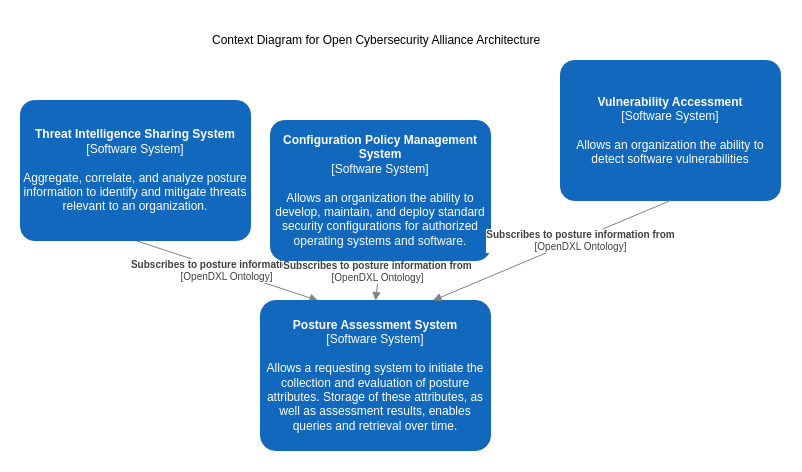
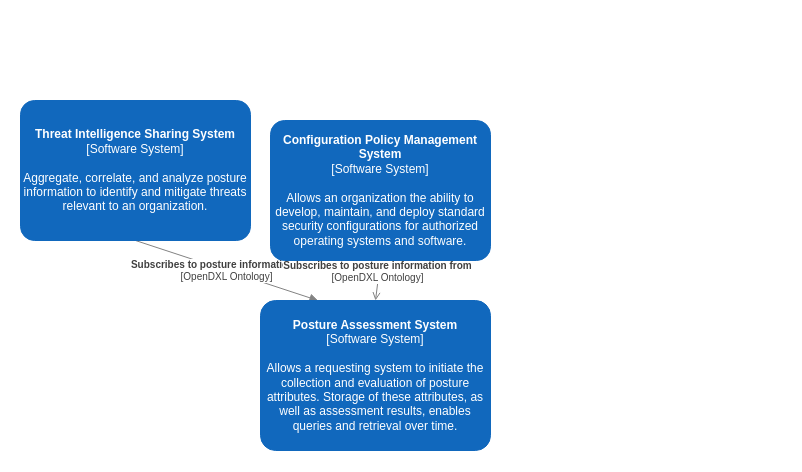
- <mxCell id="4" value="Context &lt;span style=&quot;text-align: center&quot;&gt;Diagram for Open Cybersecurity Alliance Architecture&lt;/span&gt;" style="text;html=1;strokeColor=none;fillColor=none;align=left;verticalAlign=middle;whiteSpace=wrap;rounded=0;" vertex="1" parent="1"><mxGeometry x="210" width="360" height="40" as="geometry" y="20" /></mxCell>
- <mxCell id="8" value="&lt;b&gt;Vulnerability Accessment&lt;/b&gt;&lt;div&gt;[Software System]&lt;/div&gt;&lt;br&gt;&lt;div&gt;Allows an organization the ability to detect  software vulnerabilities&lt;/div&gt;" style="rounded=1;whiteSpace=wrap;html=1;labelBackgroundColor=none;fillColor=#1168BD;fontColor=#ffffff;align=center;arcSize=10;strokeColor=#1168BD;metaEdit=1;metaData={&quot;c4Type&quot;:{&quot;editable&quot;:false}};points=[[0.25,0,0],[0.5,0,0],[0.75,0,0],[1,0.25,0],[1,0.5,0],[1,0.75,0],[0.75,1,0],[0.5,1,0],[0.25,1,0],[0,0.75,0],[0,0.5,0],[0,0.25,0]];" vertex="1" parent="1"><mxGeometry x="560" y="60" width="220" height="140" as="geometry" /></mxCell>
- <mxCell id="9" value="&lt;span style=&quot;font-size: 10px&quot;&gt;&lt;b&gt;Subscribes to posture information from&lt;br&gt;&lt;/b&gt;&lt;/span&gt;[OpenDXL Ontology]&lt;span style=&quot;font-size: 10px&quot;&gt;&lt;br&gt;&lt;/span&gt;" style="endArrow=block;html=1;fontSize=10;fontColor=#404040;strokeWidth=1;endFill=1;strokeColor=#828282;elbow=vertical;entryX=0.75;entryY=0;entryDx=0;entryDy=0;entryPerimeter=0;exitX=0.5;exitY=1;exitDx=0;exitDy=0;exitPerimeter=0;" edge="1" parent="1" source="8" target="6"><mxGeometry x="-0.236" y="2" width="50" height="50" relative="1" as="geometry"><mxPoint x="410" y="210" as="sourcePoint" /><mxPoint x="385" y="310" as="targetPoint" /><mxPoint as="offset" /></mxGeometry></mxCell>
- <mxCell id="3" value="&lt;span style=&quot;font-size: 10px&quot;&gt;&lt;b&gt;Subscribes to posture information from&lt;br&gt;&lt;/b&gt;&lt;/span&gt;[OpenDXL Ontology]&lt;span style=&quot;font-size: 10px&quot;&gt;&lt;br&gt;&lt;/span&gt;" style="endArrow=block;html=1;fontSize=10;fontColor=#404040;strokeWidth=1;endFill=1;strokeColor=#828282;elbow=vertical;entryX=0.5;entryY=0;entryDx=0;entryDy=0;entryPerimeter=0;exitX=0.5;exitY=1;exitDx=0;exitDy=0;exitPerimeter=0;" edge="1" parent="1" source="7" target="6"><mxGeometry x="-0.388" y="-2" width="50" height="50" relative="1" as="geometry"><mxPoint x="557.5" y="180" as="sourcePoint" /><mxPoint x="458" y="330" as="targetPoint" /><mxPoint y="-1" as="offset" /></mxGeometry></mxCell>
+ <mxCell id="3" value="&lt;span style=&quot;font-size: 10px&quot;&gt;&lt;b&gt;Subscribes to posture information from&lt;br&gt;&lt;/b&gt;&lt;/span&gt;[OpenDXL Ontology]&lt;span style=&quot;font-size: 10px&quot;&gt;&lt;br&gt;&lt;/span&gt;" style="endArrow=open;html=1;fontSize=10;fontColor=#404040;strokeWidth=1;endFill=1;strokeColor=#828282;elbow=vertical;entryX=0.5;entryY=0;entryDx=0;entryDy=0;entryPerimeter=0;exitX=0.5;exitY=1;exitDx=0;exitDy=0;exitPerimeter=0;" edge="1" parent="1" source="7" target="6"><mxGeometry x="-0.388" y="-2" width="50" height="50" relative="1" as="geometry"><mxPoint x="557.5" y="180" as="sourcePoint" /><mxPoint x="458" y="330" as="targetPoint" /><mxPoint y="-1" as="offset" /></mxGeometry></mxCell>
